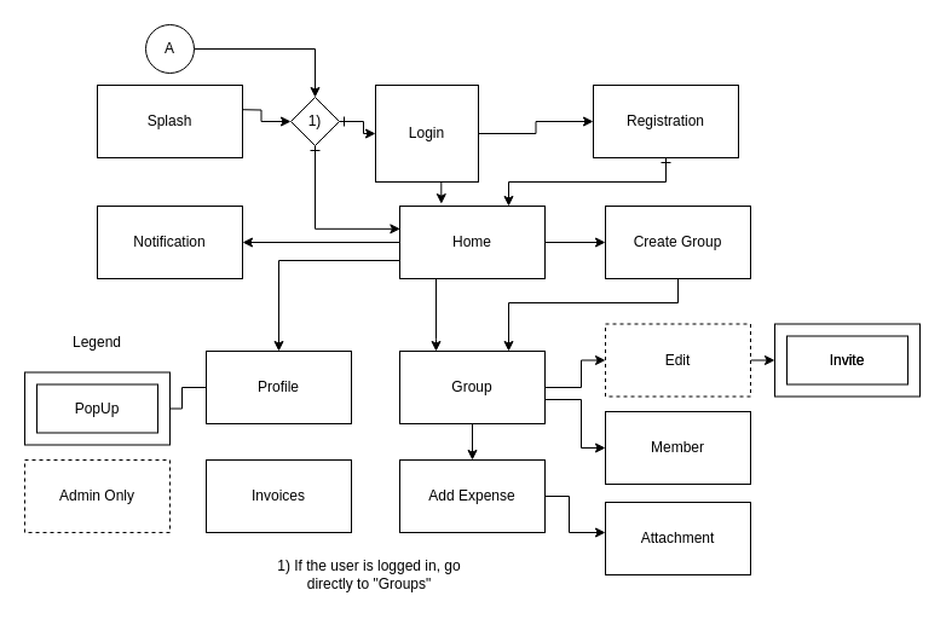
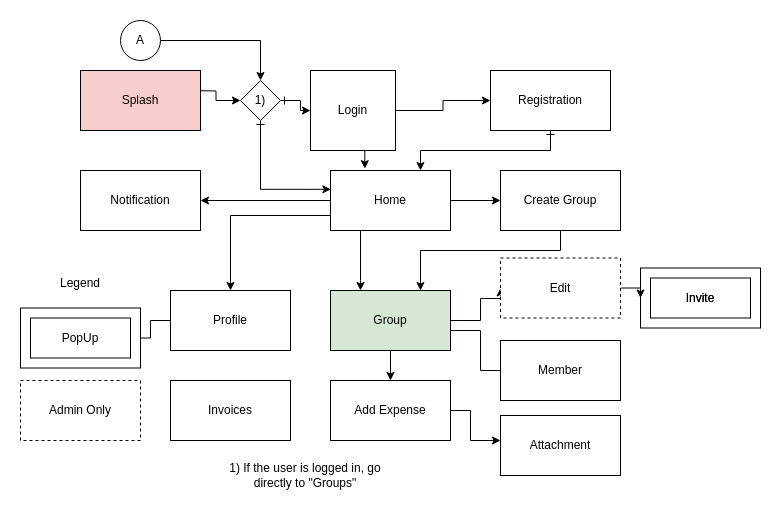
- <mxCell id="3" value="Splash" style="rounded=0;whiteSpace=wrap;html=1;" vertex="1" parent="1"><mxGeometry x="80" y="70" width="120" height="60" as="geometry" /></mxCell>
+ <mxCell id="3" value="Splash" style="rounded=0;whiteSpace=wrap;html=1;fillColor=#f8cecc;" vertex="1" parent="1"><mxGeometry x="80" y="70" width="120" height="60" as="geometry" /></mxCell>
- <mxCell id="40" value="Edit" style="rounded=0;whiteSpace=wrap;html=1;gradientColor=none;dashed=1;gradientDirection=north;" vertex="1" parent="1"><mxGeometry x="500" y="267.5" width="120" height="60" as="geometry" /></mxCell>
+ <mxCell id="40" value="Edit" style="rounded=0;whiteSpace=wrap;html=1;gradientColor=none;dashed=1;gradientDirection=north;" vertex="1" parent="1"><mxGeometry x="500" y="257.5" width="120" height="60" as="geometry" /></mxCell>
- <mxCell id="19" value="Group" style="rounded=0;whiteSpace=wrap;html=1;" vertex="1" parent="1"><mxGeometry x="330" y="290" width="120" height="60" as="geometry" /></mxCell>
+ <mxCell id="19" value="Group" style="rounded=0;whiteSpace=wrap;html=1;fillColor=#d5e8d4;" vertex="1" parent="1"><mxGeometry x="330" y="290" width="120" height="60" as="geometry" /></mxCell>
- <mxCell id="17" style="edgeStyle=orthogonalEdgeStyle;rounded=0;orthogonalLoop=1;jettySize=auto;html=1;" edge="1" parent="1" source="19" target="39"><mxGeometry relative="1" as="geometry"><Array as="points"><mxPoint x="480" y="330" /><mxPoint x="480" y="370" /></Array></mxGeometry></mxCell>
+ <mxCell id="17" style="edgeStyle=orthogonalEdgeStyle;rounded=0;orthogonalLoop=1;jettySize=auto;html=1;endArrow=none;" edge="1" parent="1" source="19" target="39"><mxGeometry relative="1" as="geometry"><Array as="points"><mxPoint x="480" y="330" /><mxPoint x="480" y="370" /></Array></mxGeometry></mxCell>
